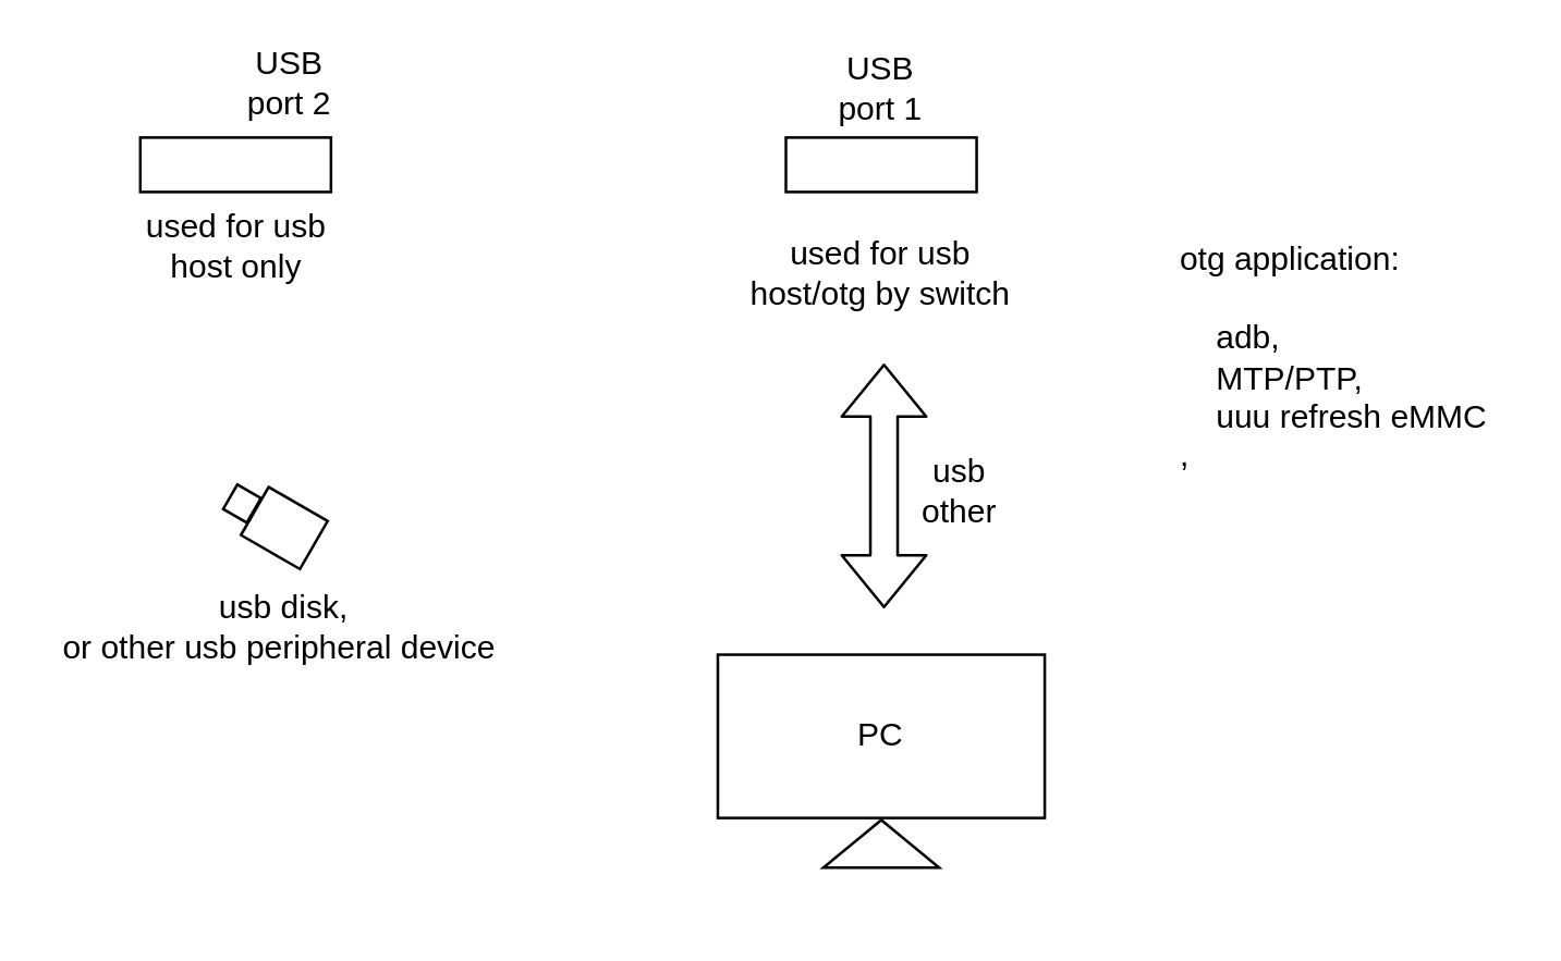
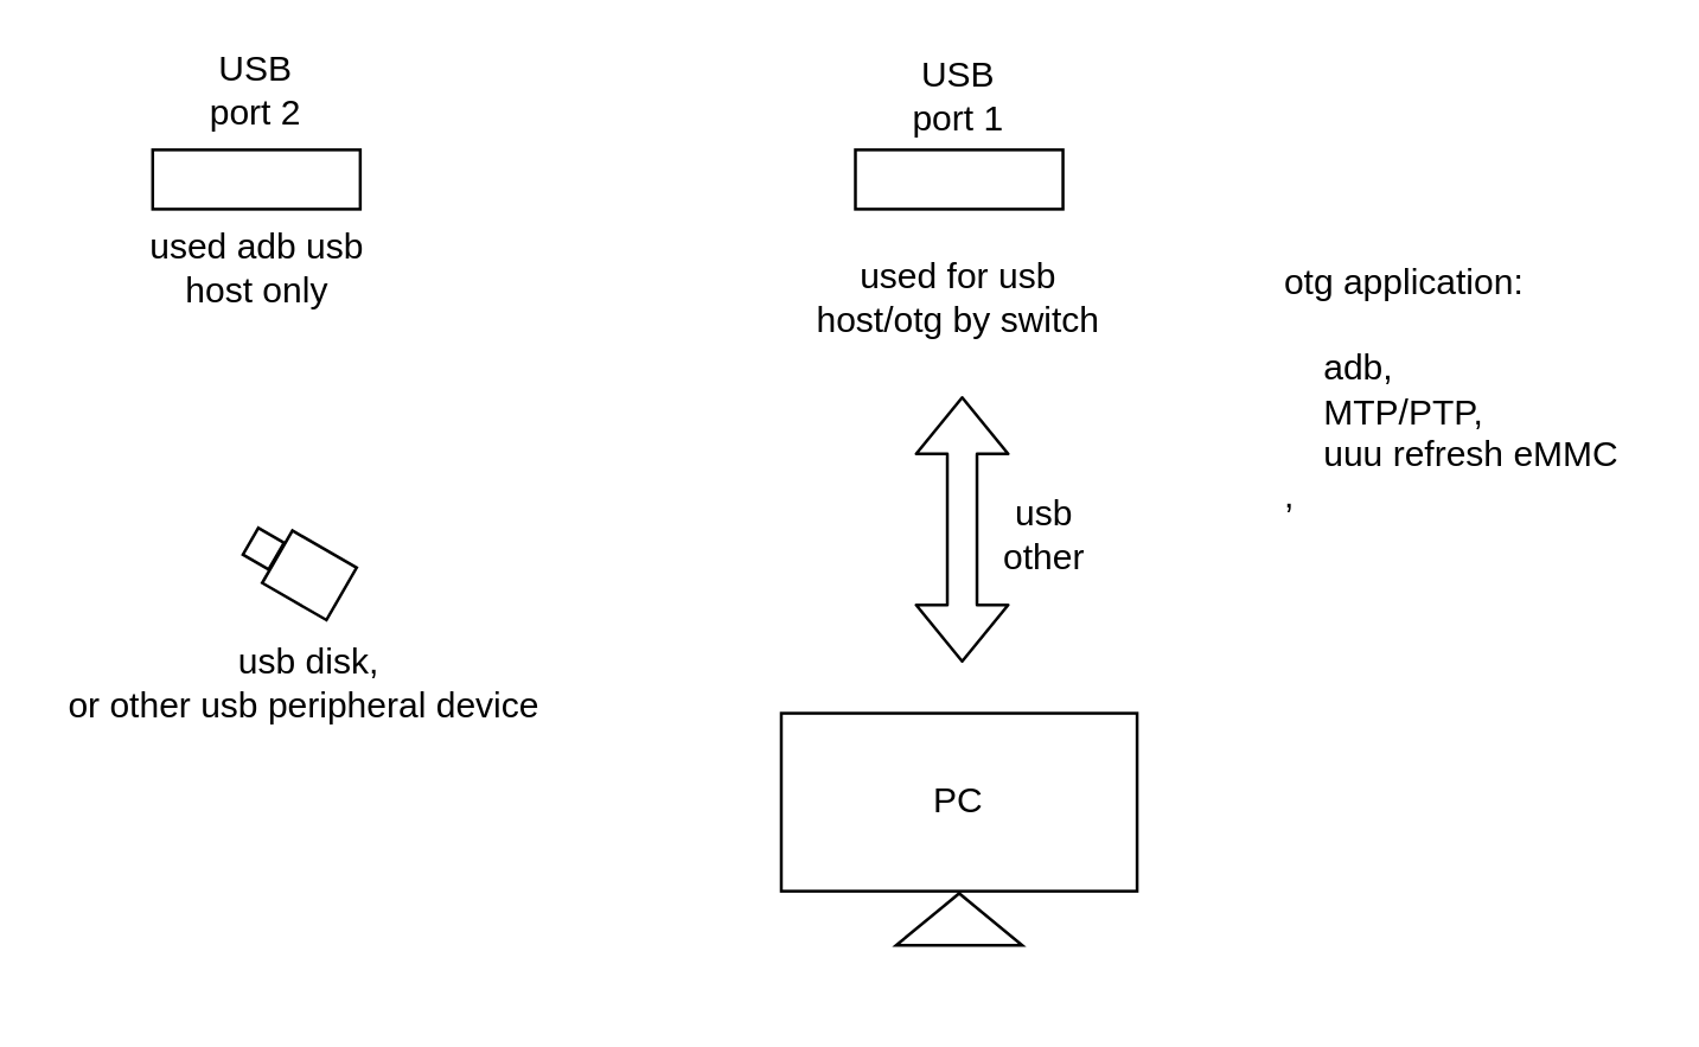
- <mxCell id="3" value="USB port 2" style="text;html=1;strokeColor=none;fillColor=none;align=center;verticalAlign=middle;whiteSpace=wrap;rounded=0;" parent="1" vertex="1"><mxGeometry x="86" y="20" width="40" height="20" as="geometry" /></mxCell>
+ <mxCell id="3" value="USB port 2" style="text;html=1;strokeColor=none;fillColor=none;align=center;verticalAlign=middle;whiteSpace=wrap;rounded=0;" parent="1" vertex="1"><mxGeometry x="66" y="20" width="40" height="20" as="geometry" /></mxCell>
- <mxCell id="6" value="used for usb host only" style="text;html=1;strokeColor=none;fillColor=none;align=center;verticalAlign=middle;whiteSpace=wrap;rounded=0;" parent="1" vertex="1"><mxGeometry x="43.5" y="80" width="85" height="20" as="geometry" /></mxCell>
+ <mxCell id="6" value="used adb usb host only" style="text;html=1;strokeColor=none;fillColor=none;align=center;verticalAlign=middle;whiteSpace=wrap;rounded=0;" parent="1" vertex="1"><mxGeometry x="43.5" y="80" width="85" height="20" as="geometry" /></mxCell>
